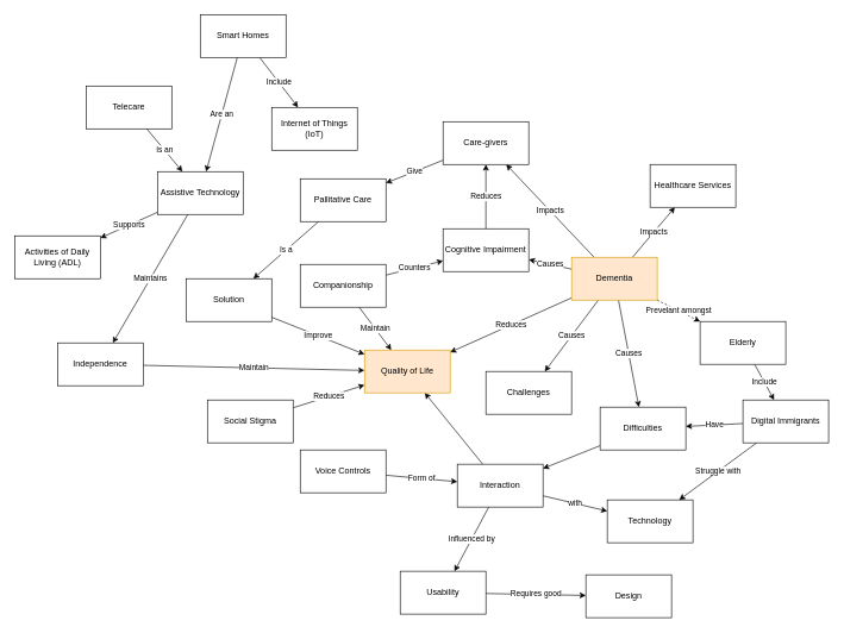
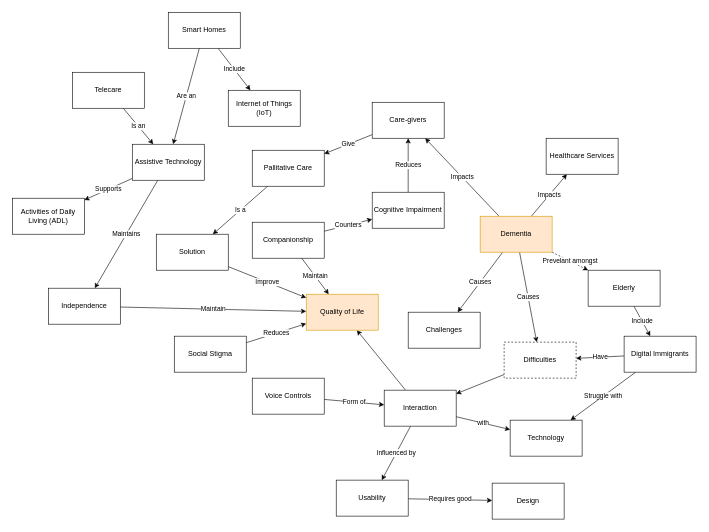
- <mxCell id="17" value="Causes" style="edgeStyle=none;rounded=0;orthogonalLoop=1;jettySize=auto;html=1;strokeColor=#000000;" parent="1" source="20" target="51" edge="1"><mxGeometry relative="1" as="geometry" /></mxCell>
- <mxCell id="15" value="Reduces" style="edgeStyle=none;rounded=0;orthogonalLoop=1;jettySize=auto;html=1;strokeColor=#000000;" parent="1" source="20" target="33" edge="1"><mxGeometry relative="1" as="geometry" /></mxCell>
- <mxCell id="12" value="Difficulties" style="rounded=0;whiteSpace=wrap;html=1;" parent="1" vertex="1"><mxGeometry x="840" y="570" width="120" height="60" as="geometry" /></mxCell>
+ <mxCell id="12" value="Difficulties" style="rounded=0;whiteSpace=wrap;html=1;dashed=1;" parent="1" vertex="1"><mxGeometry x="840" y="570" width="120" height="60" as="geometry" /></mxCell>
